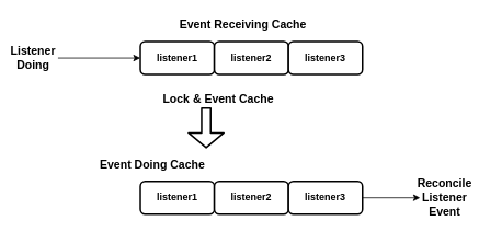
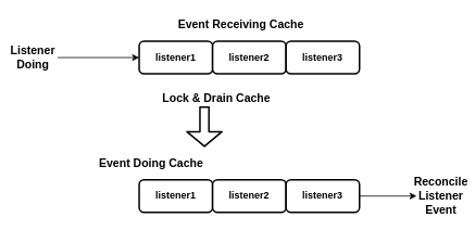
- <mxCell id="15" value="Lock &amp;amp; Event Cache" style="text;html=1;strokeColor=none;fillColor=none;align=center;verticalAlign=middle;whiteSpace=wrap;rounded=0;fontSize=14;fontStyle=1" parent="1" vertex="1"><mxGeometry x="190" y="110" width="150" height="20" as="geometry" /></mxCell>
+ <mxCell id="15" value="Lock &amp;amp; Drain Cache" style="text;html=1;strokeColor=none;fillColor=none;align=center;verticalAlign=middle;whiteSpace=wrap;rounded=0;fontSize=14;fontStyle=1" parent="1" vertex="1"><mxGeometry x="190" y="110" width="150" height="20" as="geometry" /></mxCell>
